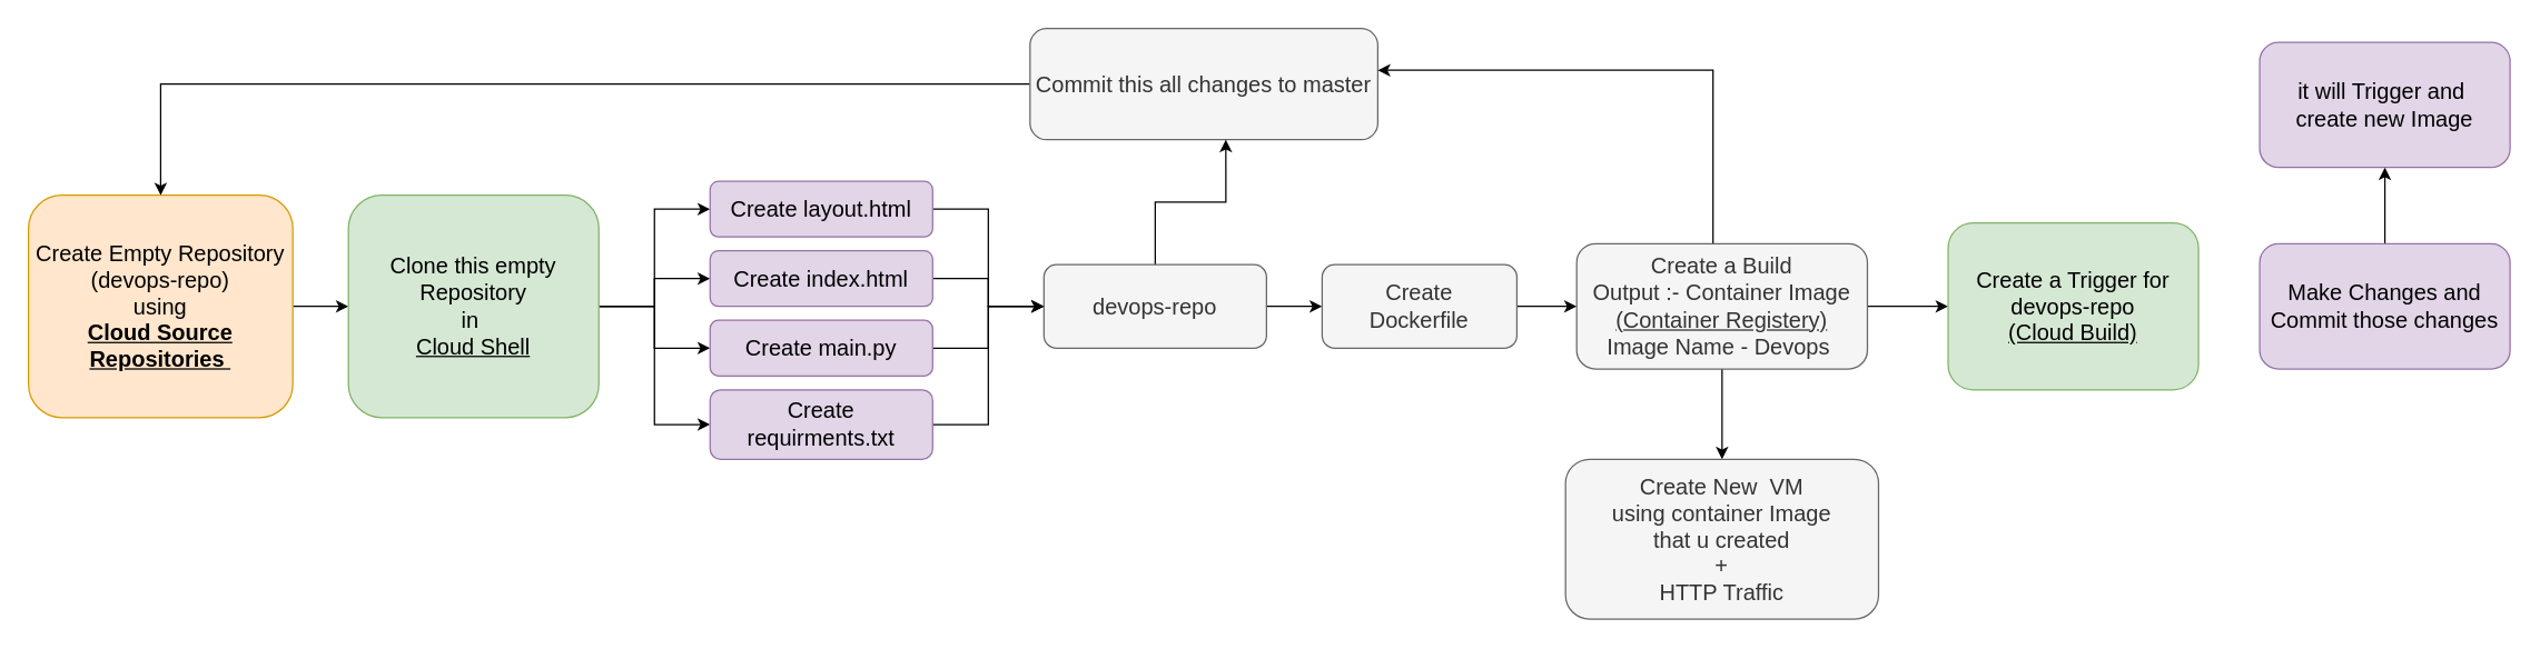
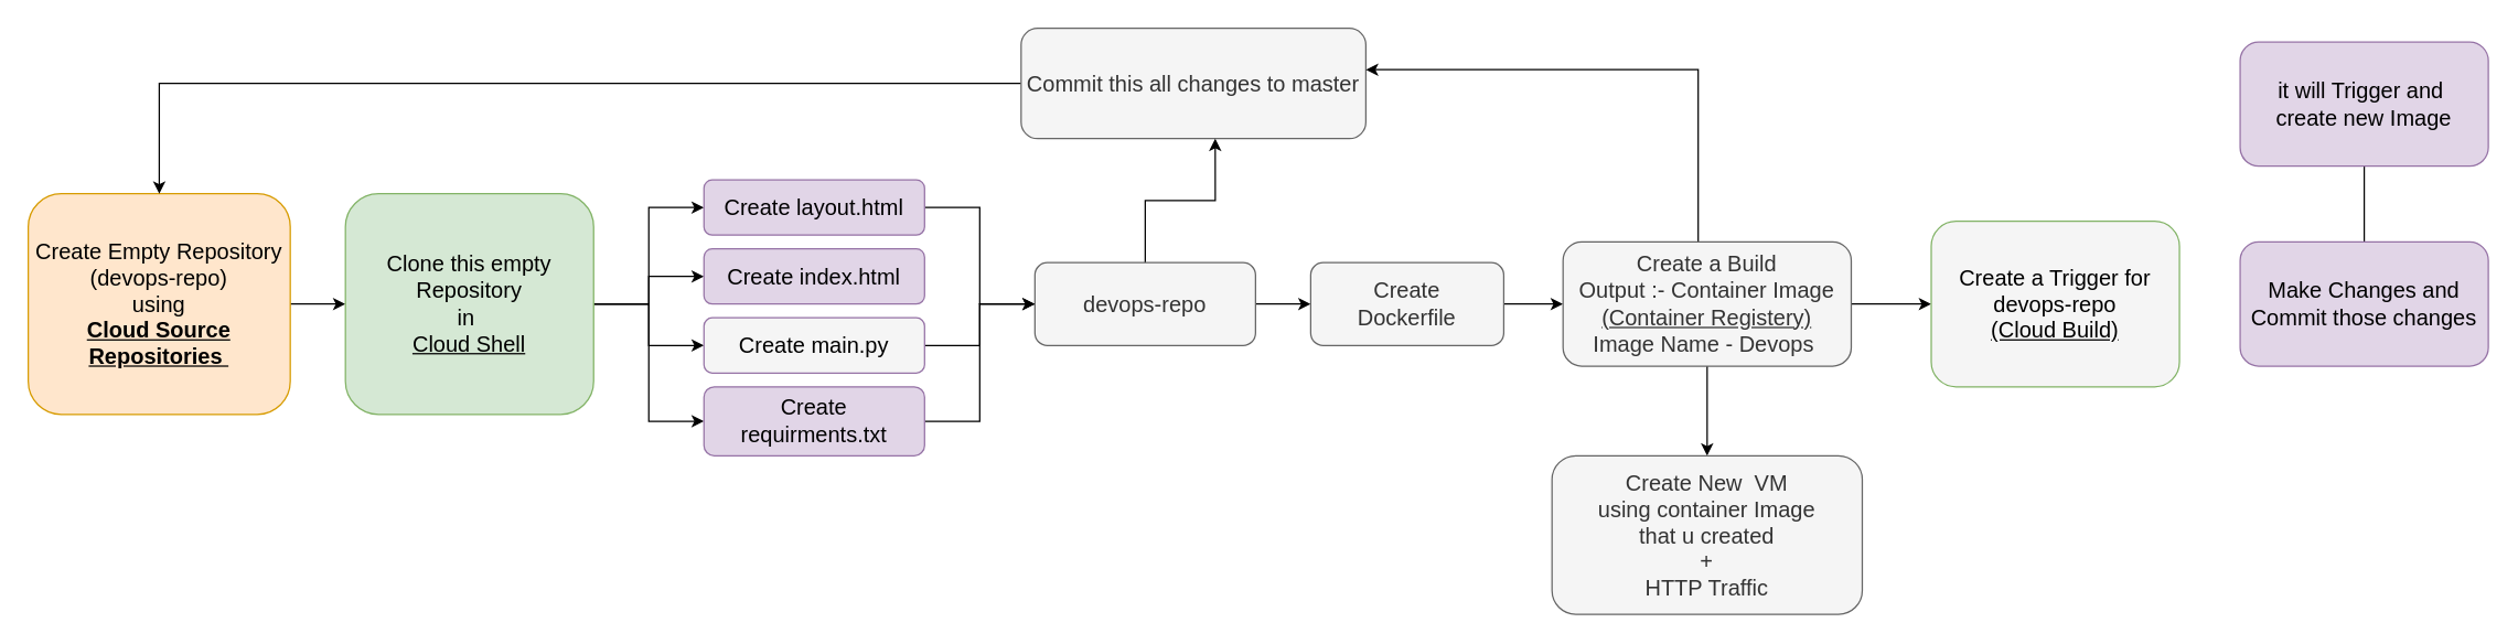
- <mxCell id="30" style="edgeStyle=orthogonalEdgeStyle;rounded=0;orthogonalLoop=1;jettySize=auto;html=1;entryX=0.5;entryY=1;entryDx=0;entryDy=0;" edge="1" parent="1" source="31" target="32"><mxGeometry relative="1" as="geometry" /></mxCell>
+ <mxCell id="30" style="edgeStyle=orthogonalEdgeStyle;rounded=0;orthogonalLoop=1;jettySize=auto;html=1;entryX=0.5;entryY=1;entryDx=0;entryDy=0;endArrow=none;" edge="1" parent="1" source="31" target="32"><mxGeometry relative="1" as="geometry" /></mxCell>
- <mxCell id="11" style="edgeStyle=orthogonalEdgeStyle;rounded=0;orthogonalLoop=1;jettySize=auto;html=1;entryX=0;entryY=0.5;entryDx=0;entryDy=0;" edge="1" parent="1" source="12" target="21"><mxGeometry relative="1" as="geometry" /></mxCell>
- <mxCell id="29" value="&lt;span style=&quot;font-size: 16px&quot;&gt;Create a Trigger for&lt;br&gt;devops-repo&lt;br&gt;&lt;u&gt;(Cloud Build)&lt;/u&gt;&lt;br&gt;&lt;/span&gt;" style="rounded=1;whiteSpace=wrap;html=1;fillColor=#d5e8d4;strokeColor=#82b366;" vertex="1" parent="1"><mxGeometry x="1400" y="160" width="180" height="120" as="geometry" /></mxCell>
+ <mxCell id="29" value="&lt;span style=&quot;font-size: 16px&quot;&gt;Create a Trigger for&lt;br&gt;devops-repo&lt;br&gt;&lt;u&gt;(Cloud Build)&lt;/u&gt;&lt;br&gt;&lt;/span&gt;" style="rounded=1;whiteSpace=wrap;html=1;fillColor=#f5f5f5;strokeColor=#82b366;" vertex="1" parent="1"><mxGeometry x="1400" y="160" width="180" height="120" as="geometry" /></mxCell>
- <mxCell id="14" value="&lt;span style=&quot;font-size: 16px&quot;&gt;Create main.py&lt;br&gt;&lt;/span&gt;" style="rounded=1;whiteSpace=wrap;html=1;fillColor=#e1d5e7;strokeColor=#9673a6;" vertex="1" parent="1"><mxGeometry x="510" y="230" width="160" height="40" as="geometry" /></mxCell>
+ <mxCell id="14" value="&lt;span style=&quot;font-size: 16px&quot;&gt;Create main.py&lt;br&gt;&lt;/span&gt;" style="rounded=1;whiteSpace=wrap;html=1;fillColor=#f5f5f5;strokeColor=#9673a6;" vertex="1" parent="1"><mxGeometry x="510" y="230" width="160" height="40" as="geometry" /></mxCell>
